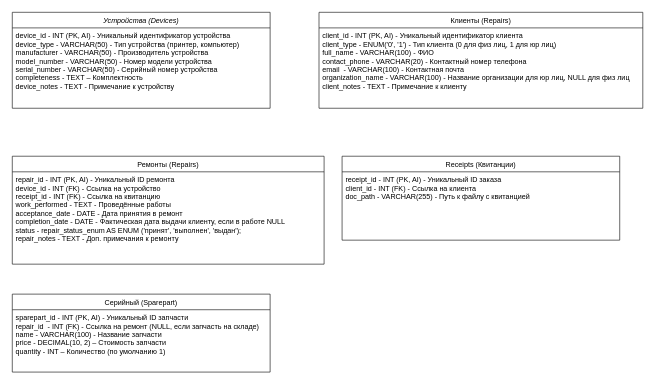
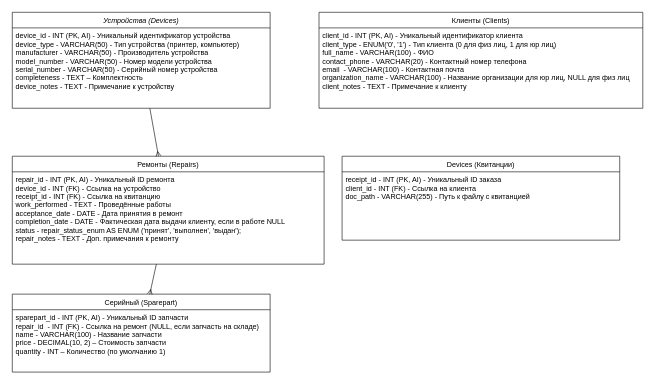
- <mxCell id="8" value="Клиенты (Repairs)" style="swimlane;fontStyle=0;align=center;verticalAlign=top;childLayout=stackLayout;horizontal=1;startSize=26;horizontalStack=0;resizeParent=1;resizeLast=0;collapsible=1;marginBottom=0;rounded=0;shadow=0;strokeWidth=1;" parent="1" vertex="1"><mxGeometry x="531.5" y="20" width="540" height="160" as="geometry"><mxRectangle x="550" y="140" width="160" height="26" as="alternateBounds" /></mxGeometry></mxCell>
+ <mxCell id="8" value="Клиенты (Clients)" style="swimlane;fontStyle=0;align=center;verticalAlign=top;childLayout=stackLayout;horizontal=1;startSize=26;horizontalStack=0;resizeParent=1;resizeLast=0;collapsible=1;marginBottom=0;rounded=0;shadow=0;strokeWidth=1;" parent="1" vertex="1"><mxGeometry x="531.5" y="20" width="540" height="160" as="geometry"><mxRectangle x="550" y="140" width="160" height="26" as="alternateBounds" /></mxGeometry></mxCell>
+ <mxCell id="10" style="rounded=0;orthogonalLoop=1;jettySize=auto;html=1;endArrow=ERmany;endFill=0;" parent="1" source="2" target="4" edge="1"><mxGeometry relative="1" as="geometry"><mxPoint x="304" y="210" as="sourcePoint" /><mxPoint x="300" y="330" as="targetPoint" /></mxGeometry></mxCell>
- <mxCell id="6" value="Receipts (Квитанции)" style="swimlane;fontStyle=0;align=center;verticalAlign=top;childLayout=stackLayout;horizontal=1;startSize=26;horizontalStack=0;resizeParent=1;resizeLast=0;collapsible=1;marginBottom=0;rounded=0;shadow=0;strokeWidth=1;" parent="1" vertex="1"><mxGeometry x="570" y="260" width="463" height="140" as="geometry"><mxRectangle x="340" y="380" width="170" height="26" as="alternateBounds" /></mxGeometry></mxCell>
+ <mxCell id="6" value="Devices (Квитанции)" style="swimlane;fontStyle=0;align=center;verticalAlign=top;childLayout=stackLayout;horizontal=1;startSize=26;horizontalStack=0;resizeParent=1;resizeLast=0;collapsible=1;marginBottom=0;rounded=0;shadow=0;strokeWidth=1;" parent="1" vertex="1"><mxGeometry x="570" y="260" width="463" height="140" as="geometry"><mxRectangle x="340" y="380" width="170" height="26" as="alternateBounds" /></mxGeometry></mxCell>
+ <mxCell id="13" style="rounded=0;orthogonalLoop=1;jettySize=auto;html=1;endArrow=ERmany;endFill=0;" parent="1" source="4" target="11" edge="1"><mxGeometry relative="1" as="geometry"><mxPoint x="650" y="400" as="sourcePoint" /><mxPoint x="530" y="404" as="targetPoint" /></mxGeometry></mxCell>
